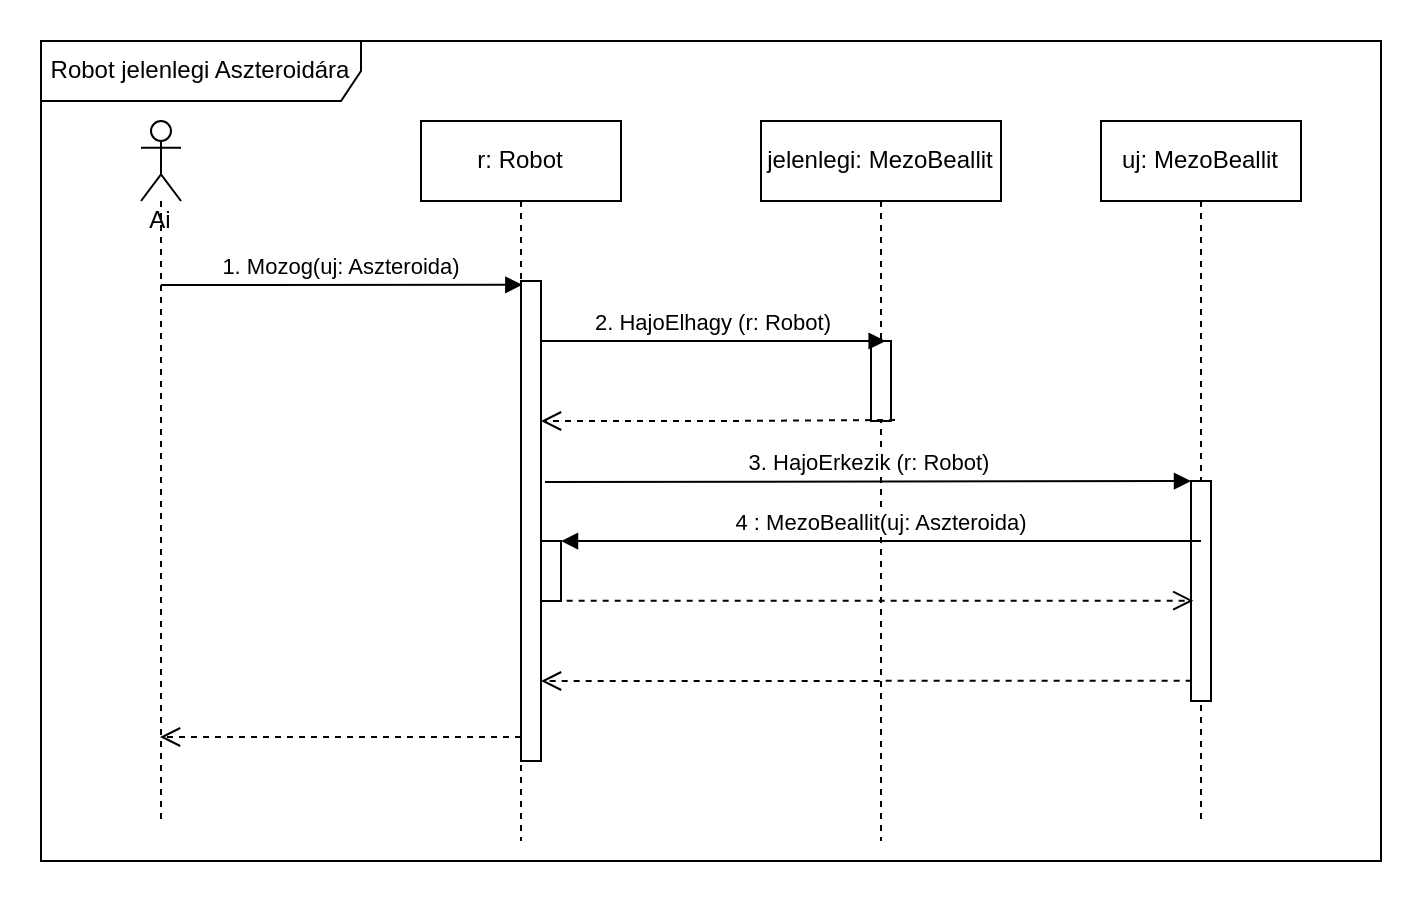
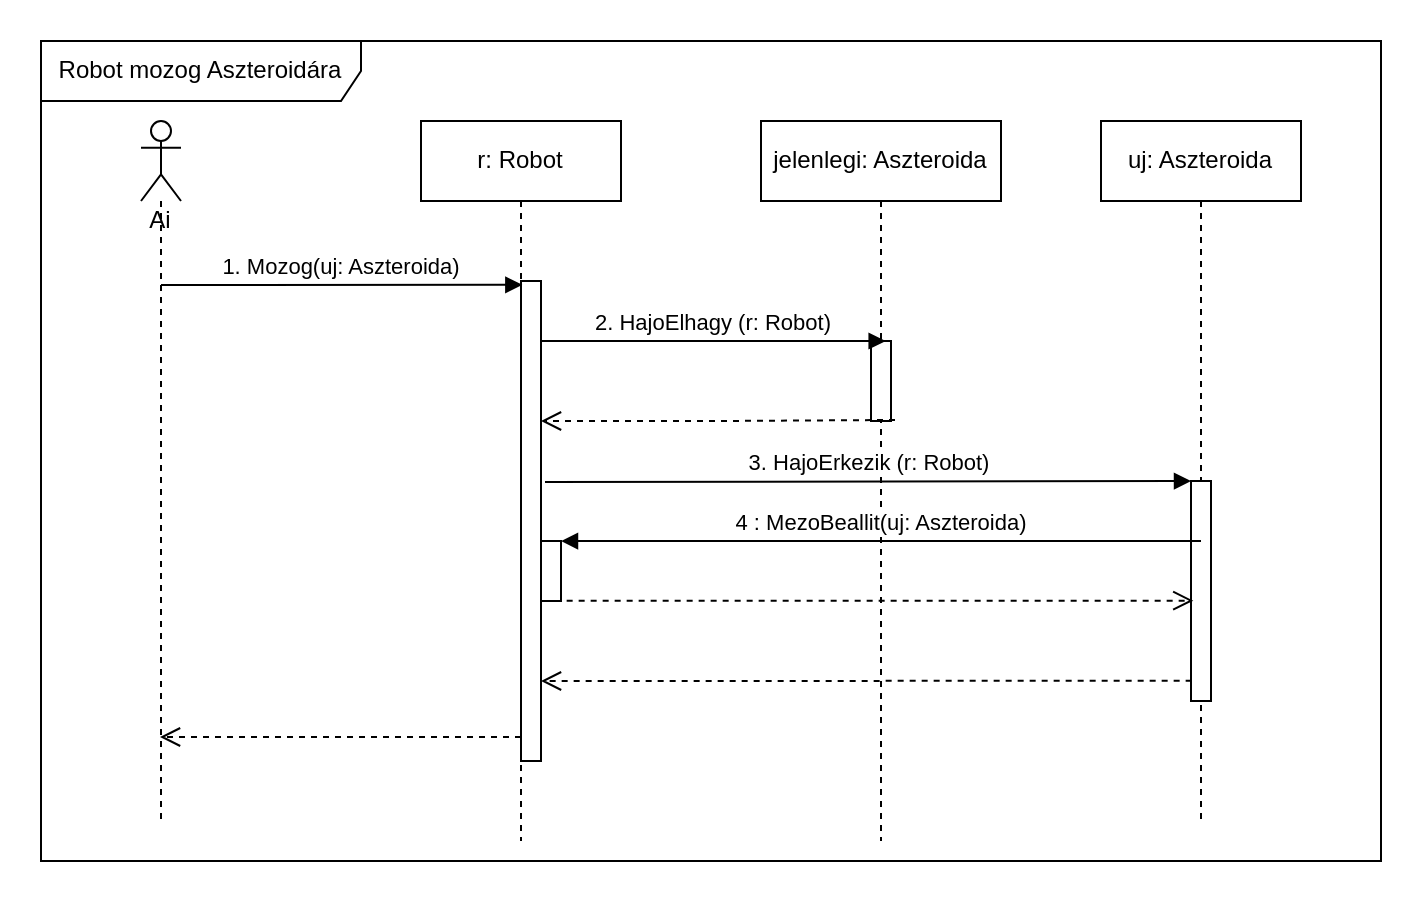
- <mxCell id="2" value="Robot jelenlegi Aszteroidára" style="shape=umlFrame;whiteSpace=wrap;html=1;width=160;height=30;" vertex="1" parent="1"><mxGeometry x="20" y="20" width="670" height="410" as="geometry" /></mxCell>
+ <mxCell id="2" value="Robot mozog Aszteroidára" style="shape=umlFrame;whiteSpace=wrap;html=1;width=160;height=30;" vertex="1" parent="1"><mxGeometry x="20" y="20" width="670" height="410" as="geometry" /></mxCell>
- <mxCell id="4" value="jelenlegi: MezoBeallit" style="shape=umlLifeline;perimeter=lifelinePerimeter;whiteSpace=wrap;html=1;container=1;collapsible=0;recursiveResize=0;outlineConnect=0;" vertex="1" parent="1"><mxGeometry x="380" y="60" width="120" height="360" as="geometry" /></mxCell>
+ <mxCell id="4" value="jelenlegi: Aszteroida" style="shape=umlLifeline;perimeter=lifelinePerimeter;whiteSpace=wrap;html=1;container=1;collapsible=0;recursiveResize=0;outlineConnect=0;" vertex="1" parent="1"><mxGeometry x="380" y="60" width="120" height="360" as="geometry" /></mxCell>
- <mxCell id="6" value="uj: MezoBeallit" style="shape=umlLifeline;perimeter=lifelinePerimeter;whiteSpace=wrap;html=1;container=1;collapsible=0;recursiveResize=0;outlineConnect=0;" vertex="1" parent="1"><mxGeometry x="550" y="60" width="100" height="350" as="geometry" /></mxCell>
+ <mxCell id="6" value="uj: Aszteroida" style="shape=umlLifeline;perimeter=lifelinePerimeter;whiteSpace=wrap;html=1;container=1;collapsible=0;recursiveResize=0;outlineConnect=0;" vertex="1" parent="1"><mxGeometry x="550" y="60" width="100" height="350" as="geometry" /></mxCell>
